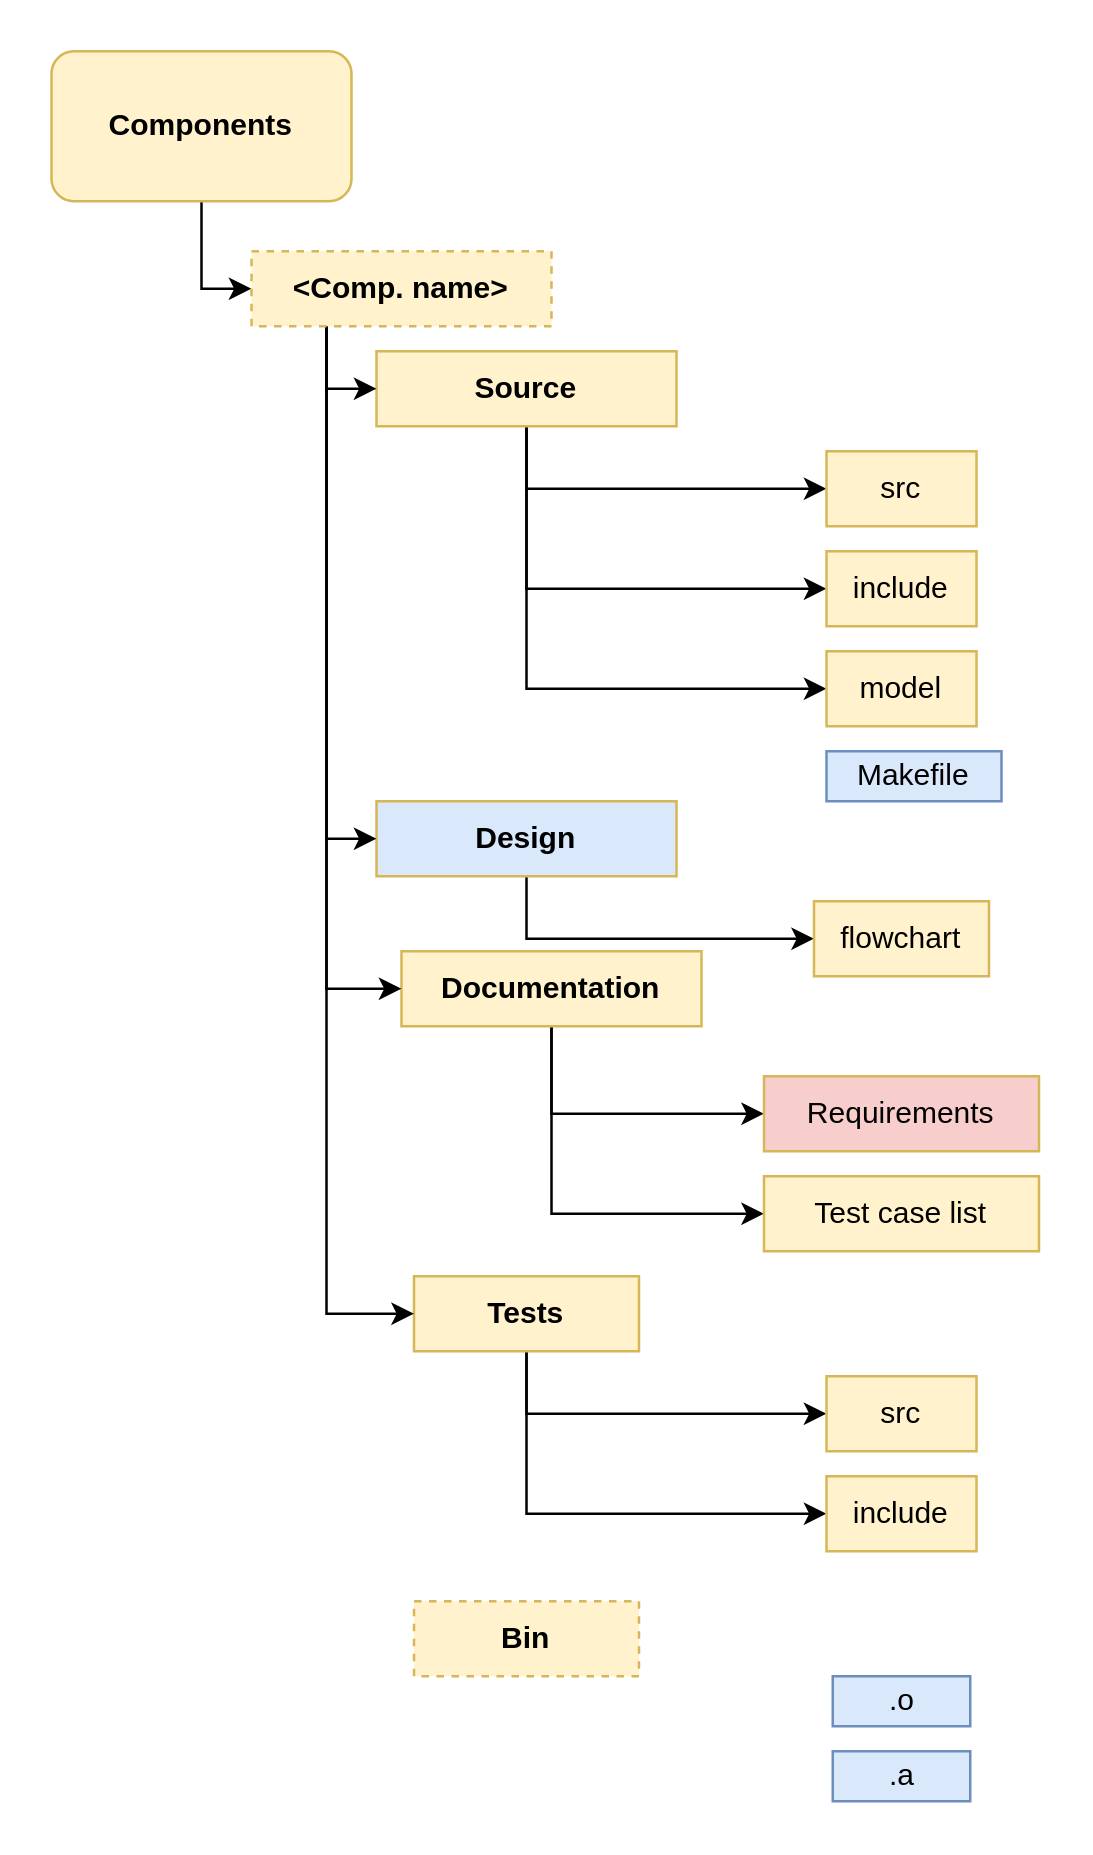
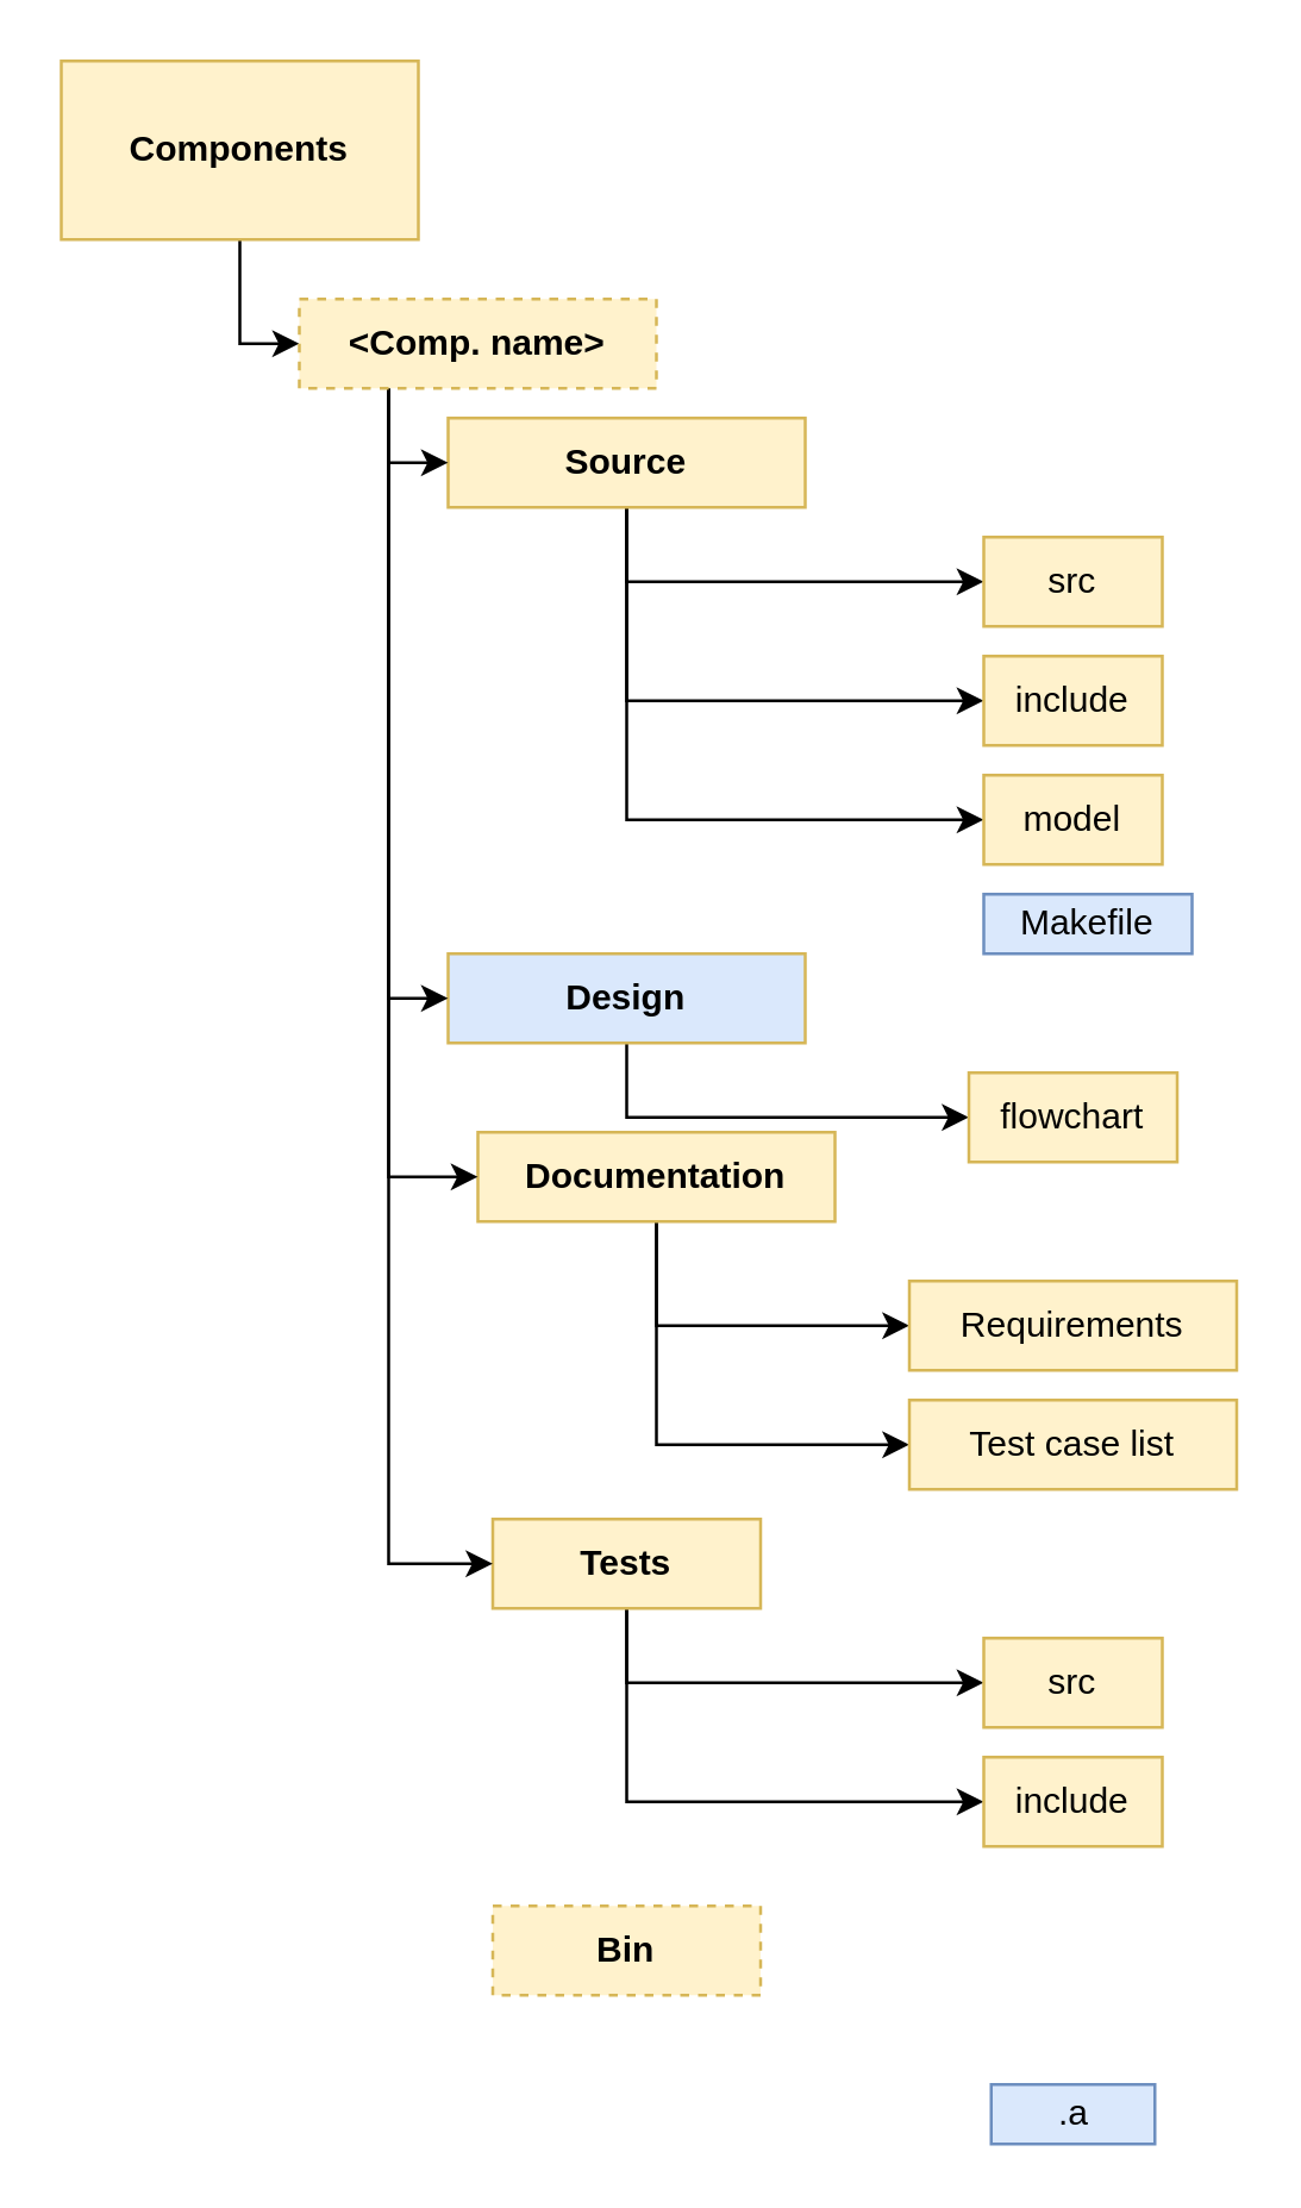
- <mxCell id="7" value="&lt;b&gt;Components&lt;/b&gt;" style="whiteSpace=wrap;html=1;fillColor=#fff2cc;strokeColor=#d6b656;rounded=1;" parent="1" vertex="1"><mxGeometry x="20" y="20" width="120" height="60" as="geometry" /></mxCell>
+ <mxCell id="7" value="&lt;b&gt;Components&lt;/b&gt;" style="rounded=0;whiteSpace=wrap;html=1;fillColor=#fff2cc;strokeColor=#d6b656;" parent="1" vertex="1"><mxGeometry x="20" y="20" width="120" height="60" as="geometry" /></mxCell>
- <mxCell id="19" value="Requirements" style="rounded=0;whiteSpace=wrap;html=1;fillColor=#f8cecc;strokeColor=#d6b656;" parent="1" vertex="1"><mxGeometry x="305" y="430" width="110" height="30" as="geometry" /></mxCell>
+ <mxCell id="19" value="Requirements" style="rounded=0;whiteSpace=wrap;html=1;fillColor=#fff2cc;strokeColor=#d6b656;" parent="1" vertex="1"><mxGeometry x="305" y="430" width="110" height="30" as="geometry" /></mxCell>
- <mxCell id="30" value=".o" style="rounded=0;whiteSpace=wrap;html=1;fillColor=#dae8fc;strokeColor=#6c8ebf;" parent="1" vertex="1"><mxGeometry x="332.5" y="670" width="55" height="20" as="geometry" /></mxCell>
